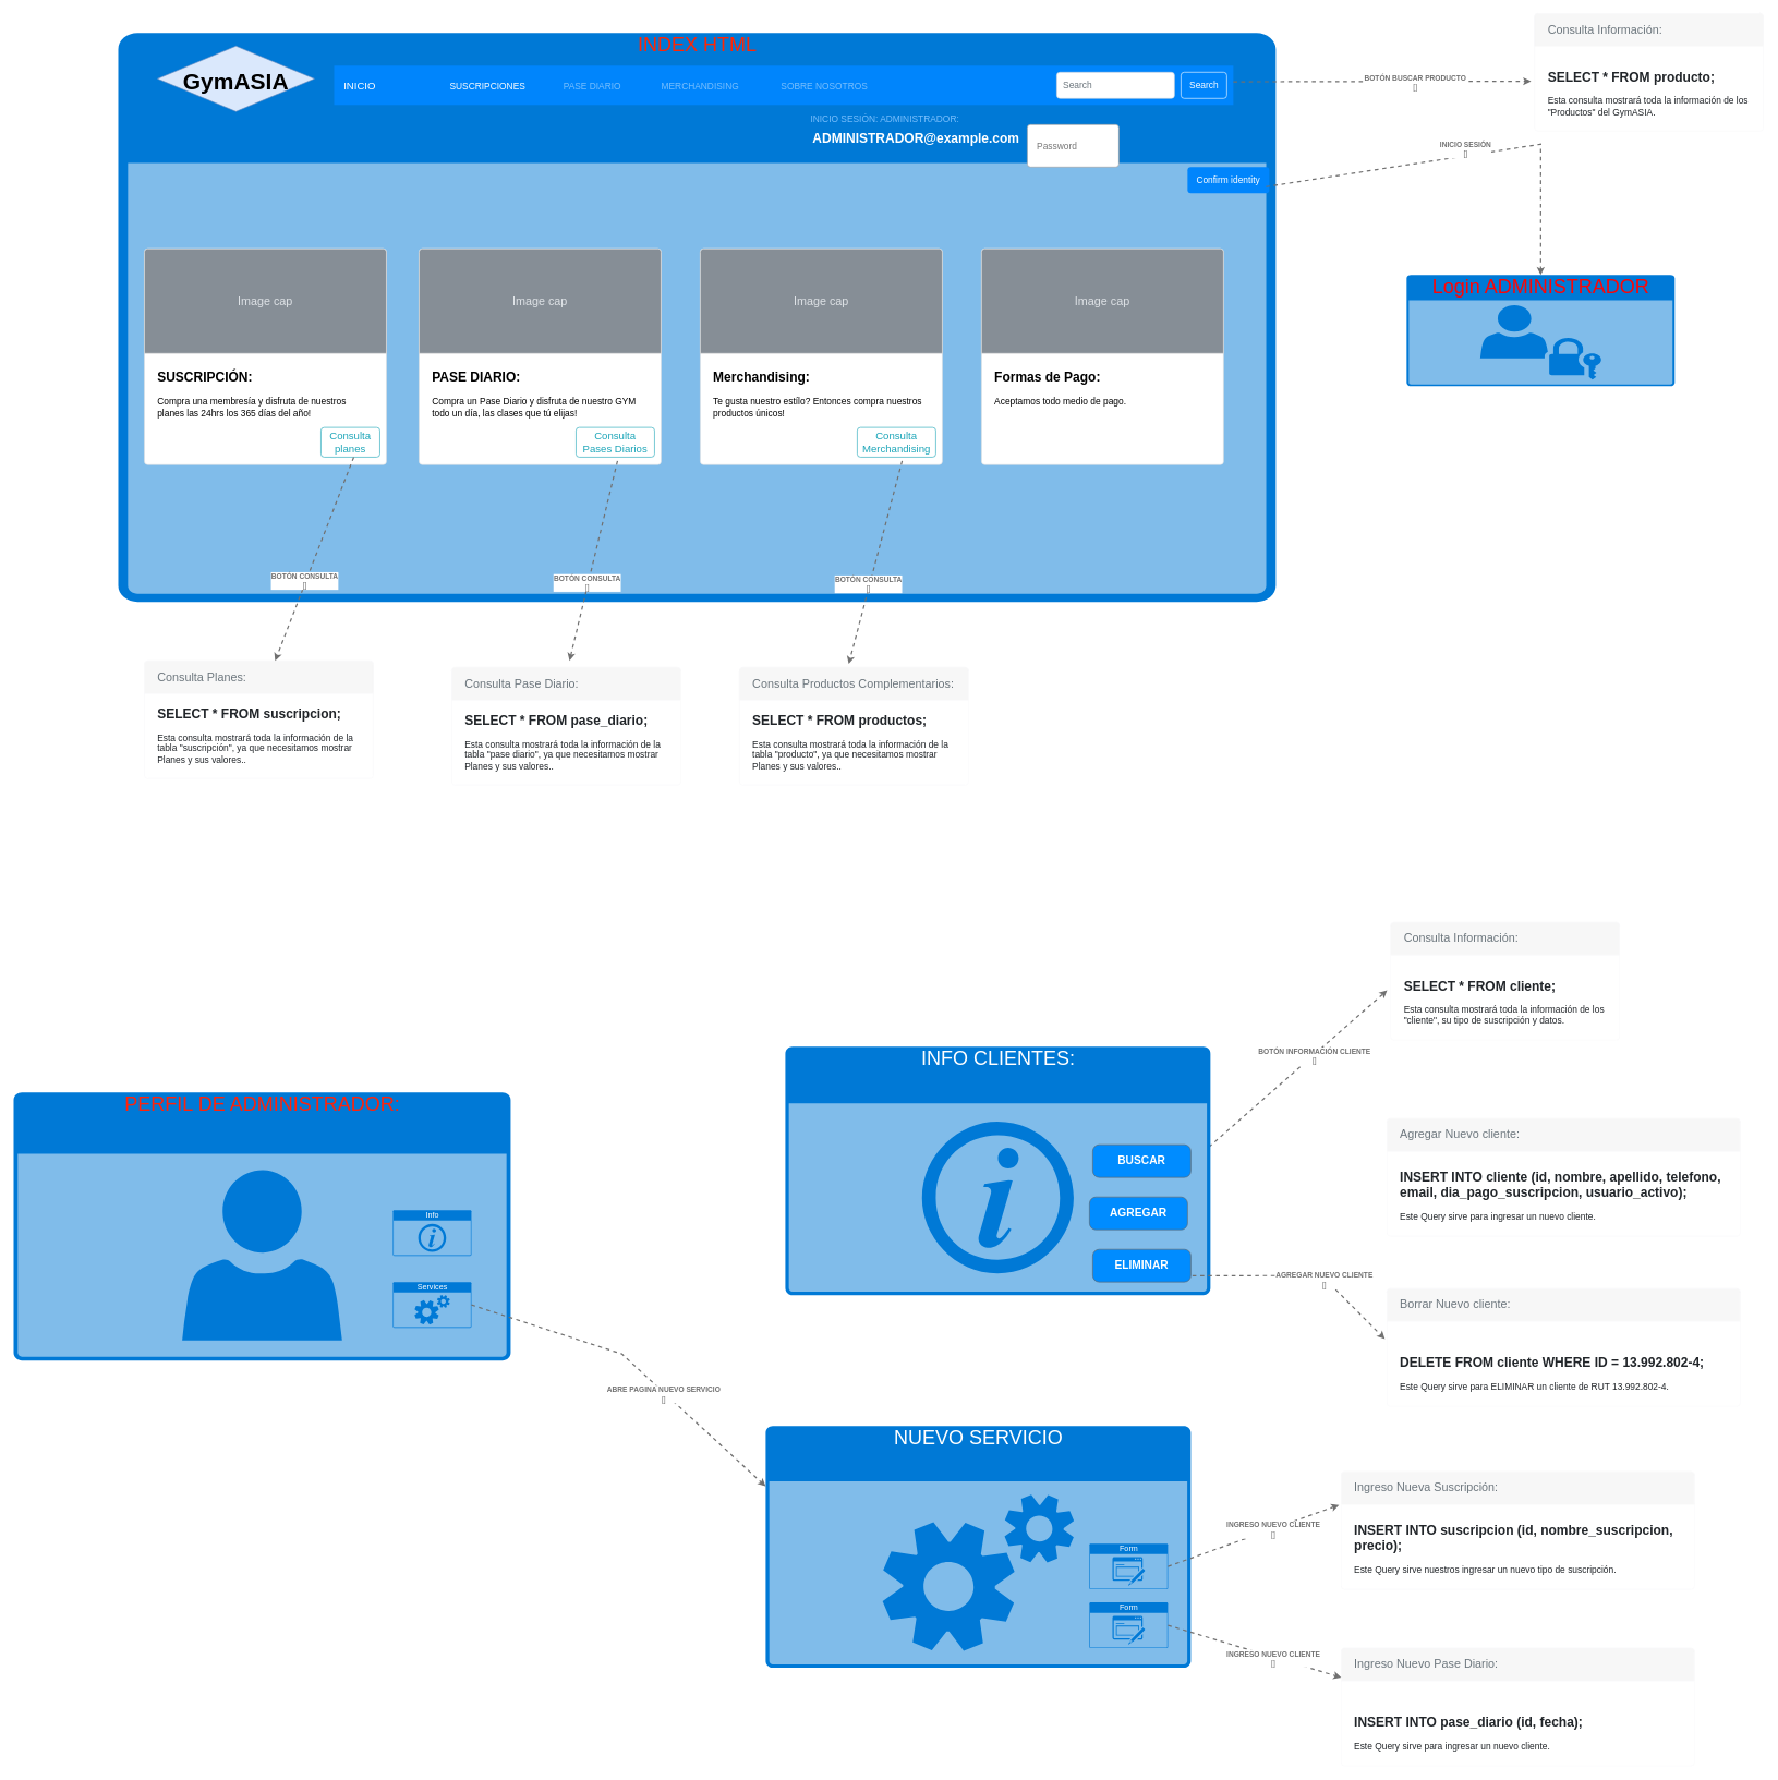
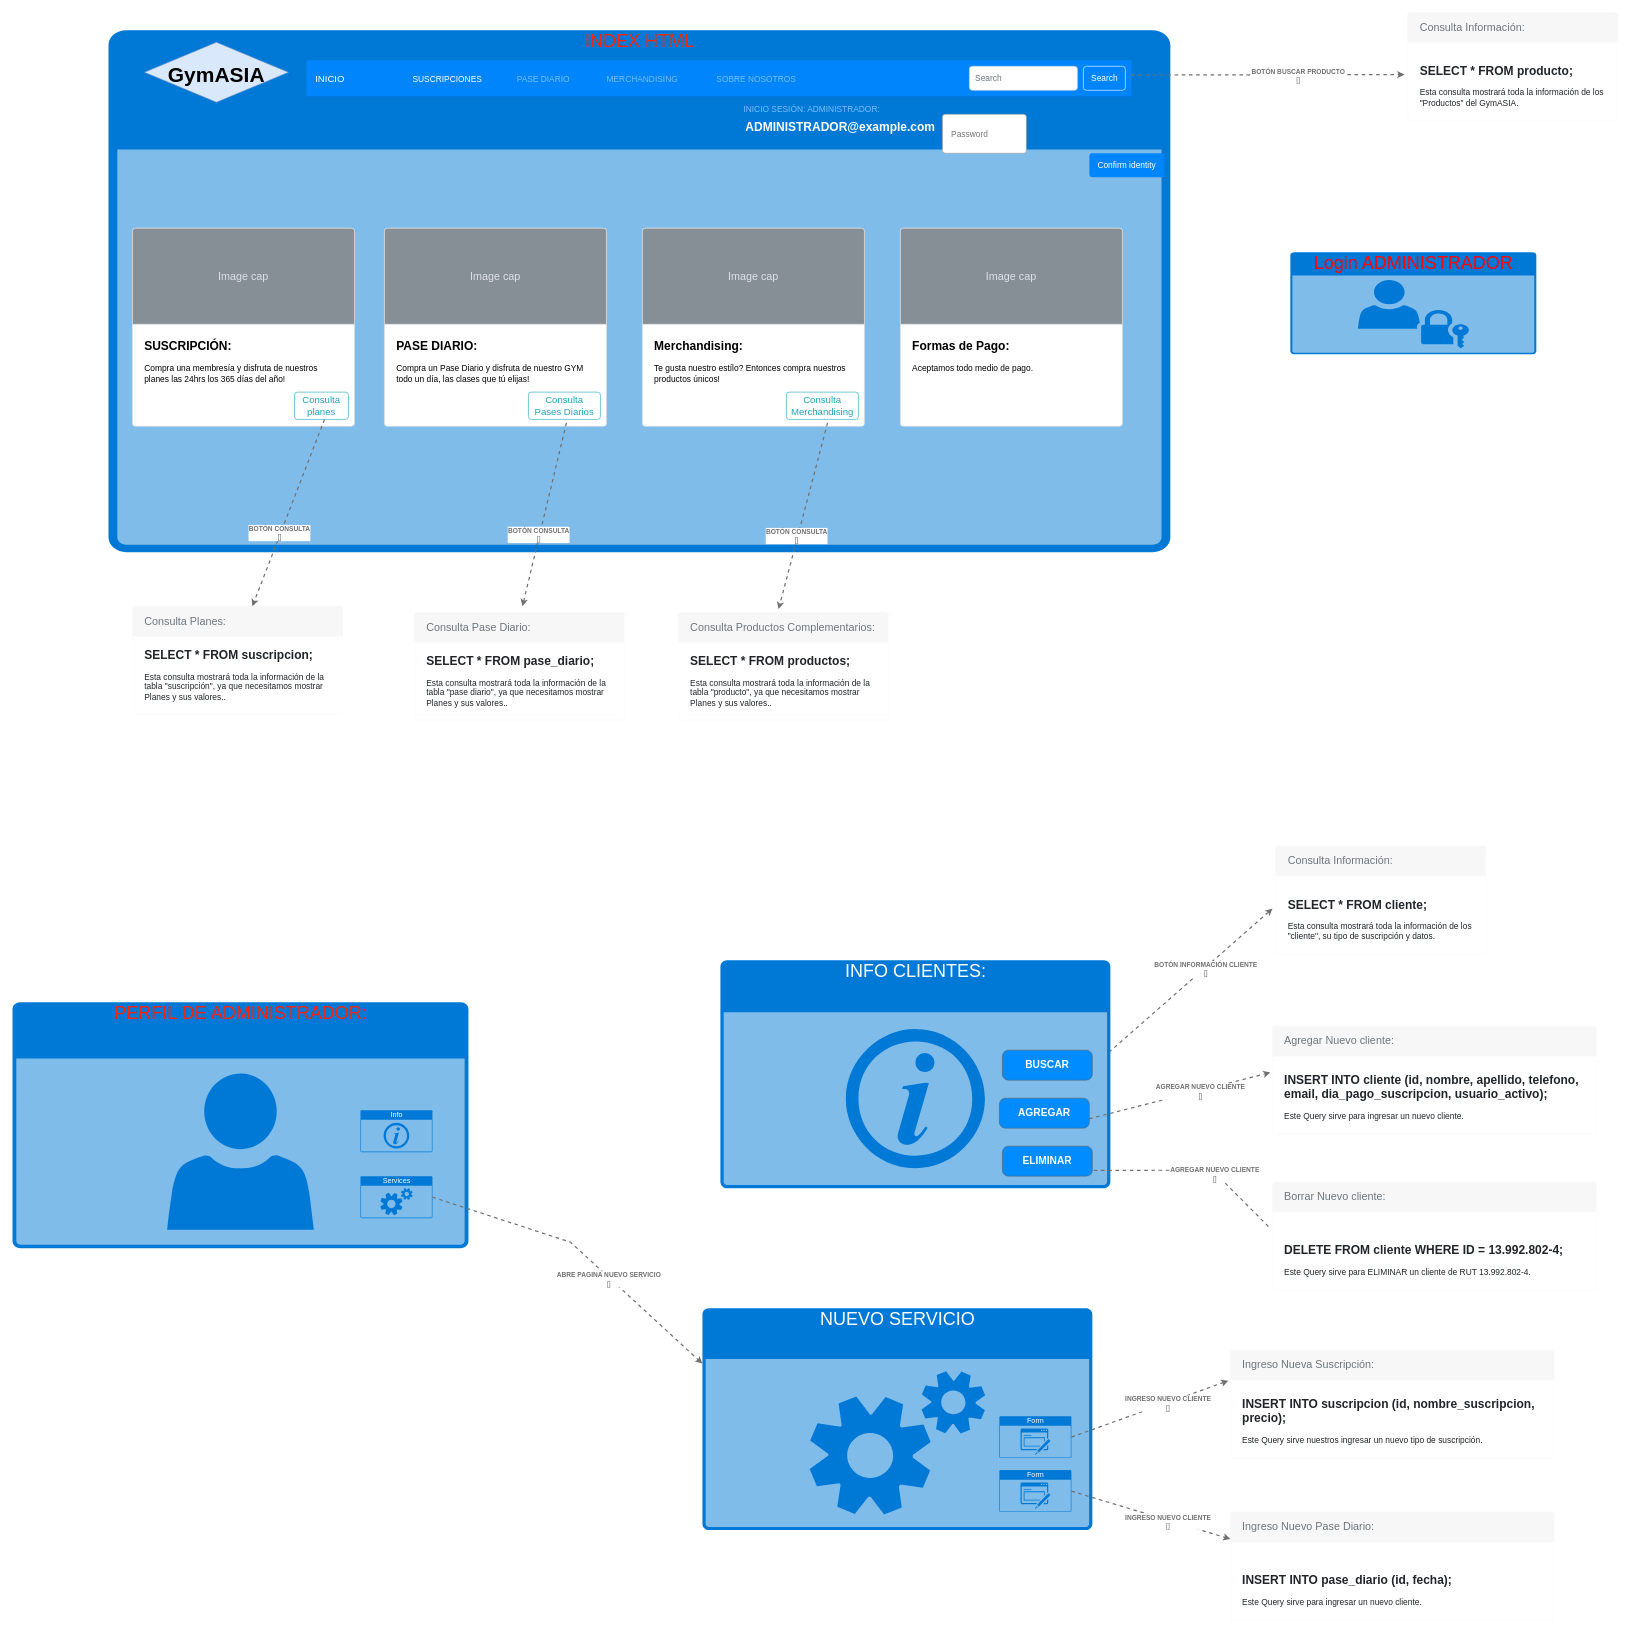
- <mxCell id="38" value="&lt;div style=&quot;text-align: left&quot;&gt;&lt;div style=&quot;text-align: center&quot;&gt;&lt;b&gt;INICIO SESIÓN&lt;/b&gt;&lt;/div&gt;&lt;div style=&quot;text-align: center&quot;&gt;[]&lt;/div&gt;&lt;/div&gt;" style="edgeStyle=none;rounded=0;html=1;jettySize=auto;orthogonalLoop=1;strokeColor=#707070;strokeWidth=2;fontColor=#707070;jumpStyle=none;dashed=1;metaEdit=1;metaData={&quot;c4Type&quot;:{&quot;editable&quot;:false}};exitX=0.96;exitY=0.75;exitDx=0;exitDy=0;exitPerimeter=0;entryX=0.5;entryY=0;entryDx=0;entryDy=0;entryPerimeter=0;" parent="1" source="11" target="37" edge="1"><mxGeometry x="-0.008" y="10" width="160" relative="1" as="geometry"><mxPoint x="2100" y="520" as="sourcePoint" /><mxPoint x="2210" y="550" as="targetPoint" /><mxPoint as="offset" /><Array as="points"><mxPoint x="2355" y="220" /></Array></mxGeometry></mxCell>
+ <mxCell id="55" value="&lt;div style=&quot;text-align: left&quot;&gt;&lt;div style=&quot;text-align: center&quot;&gt;&lt;b&gt;AGREGAR NUEVO CLIENTE&lt;/b&gt;&lt;/div&gt;&lt;div style=&quot;text-align: center&quot;&gt;[]&lt;/div&gt;&lt;/div&gt;" style="edgeStyle=none;rounded=0;html=1;jettySize=auto;orthogonalLoop=1;strokeColor=#707070;strokeWidth=2;fontColor=#707070;jumpStyle=none;dashed=1;metaEdit=1;metaData={&quot;c4Type&quot;:{&quot;editable&quot;:false}};entryX=-0.006;entryY=0.429;entryDx=0;entryDy=0;entryPerimeter=0;exitX=0.997;exitY=0.688;exitDx=0;exitDy=0;exitPerimeter=0;" edge="1" parent="1" source="51" target="53"><mxGeometry x="0.223" y="-2" width="160" relative="1" as="geometry"><mxPoint x="3450" y="630" as="sourcePoint" /><mxPoint x="3726.76" y="705.94" as="targetPoint" /><mxPoint as="offset" /><Array as="points" /></mxGeometry></mxCell>
- <mxCell id="58" value="&lt;div style=&quot;text-align: left&quot;&gt;&lt;div style=&quot;text-align: center&quot;&gt;&lt;b&gt;AGREGAR NUEVO CLIENTE&lt;/b&gt;&lt;/div&gt;&lt;div style=&quot;text-align: center&quot;&gt;[]&lt;/div&gt;&lt;/div&gt;" style="edgeStyle=none;rounded=0;html=1;jettySize=auto;orthogonalLoop=1;strokeColor=#707070;strokeWidth=2;fontColor=#707070;jumpStyle=none;dashed=1;metaEdit=1;metaData={&quot;c4Type&quot;:{&quot;editable&quot;:false}};entryX=-0.006;entryY=0.429;entryDx=0;entryDy=0;entryPerimeter=0;exitX=1.016;exitY=0.808;exitDx=0;exitDy=0;exitPerimeter=0;" edge="1" parent="1" target="56" source="52"><mxGeometry x="0.223" y="-2" width="160" relative="1" as="geometry"><mxPoint x="3480" y="853.574" as="sourcePoint" /><mxPoint x="3736.76" y="915.94" as="targetPoint" /><mxPoint as="offset" /><Array as="points"><mxPoint x="2020" y="1950" /></Array></mxGeometry></mxCell>
+ <mxCell id="58" value="&lt;div style=&quot;text-align: left&quot;&gt;&lt;div style=&quot;text-align: center&quot;&gt;&lt;b&gt;AGREGAR NUEVO CLIENTE&lt;/b&gt;&lt;/div&gt;&lt;div style=&quot;text-align: center&quot;&gt;[]&lt;/div&gt;&lt;/div&gt;" style="edgeStyle=none;rounded=0;html=1;jettySize=auto;orthogonalLoop=1;strokeColor=#707070;strokeWidth=2;fontColor=#707070;jumpStyle=none;dashed=1;metaEdit=1;metaData={&quot;c4Type&quot;:{&quot;editable&quot;:false}};entryX=-0.006;entryY=0.429;entryDx=0;entryDy=0;entryPerimeter=0;exitX=1.016;exitY=0.808;exitDx=0;exitDy=0;exitPerimeter=0;endArrow=none;" edge="1" parent="1" target="56" source="52"><mxGeometry x="0.223" y="-2" width="160" relative="1" as="geometry"><mxPoint x="3480" y="853.574" as="sourcePoint" /><mxPoint x="3736.76" y="915.94" as="targetPoint" /><mxPoint as="offset" /><Array as="points"><mxPoint x="2020" y="1950" /></Array></mxGeometry></mxCell>
